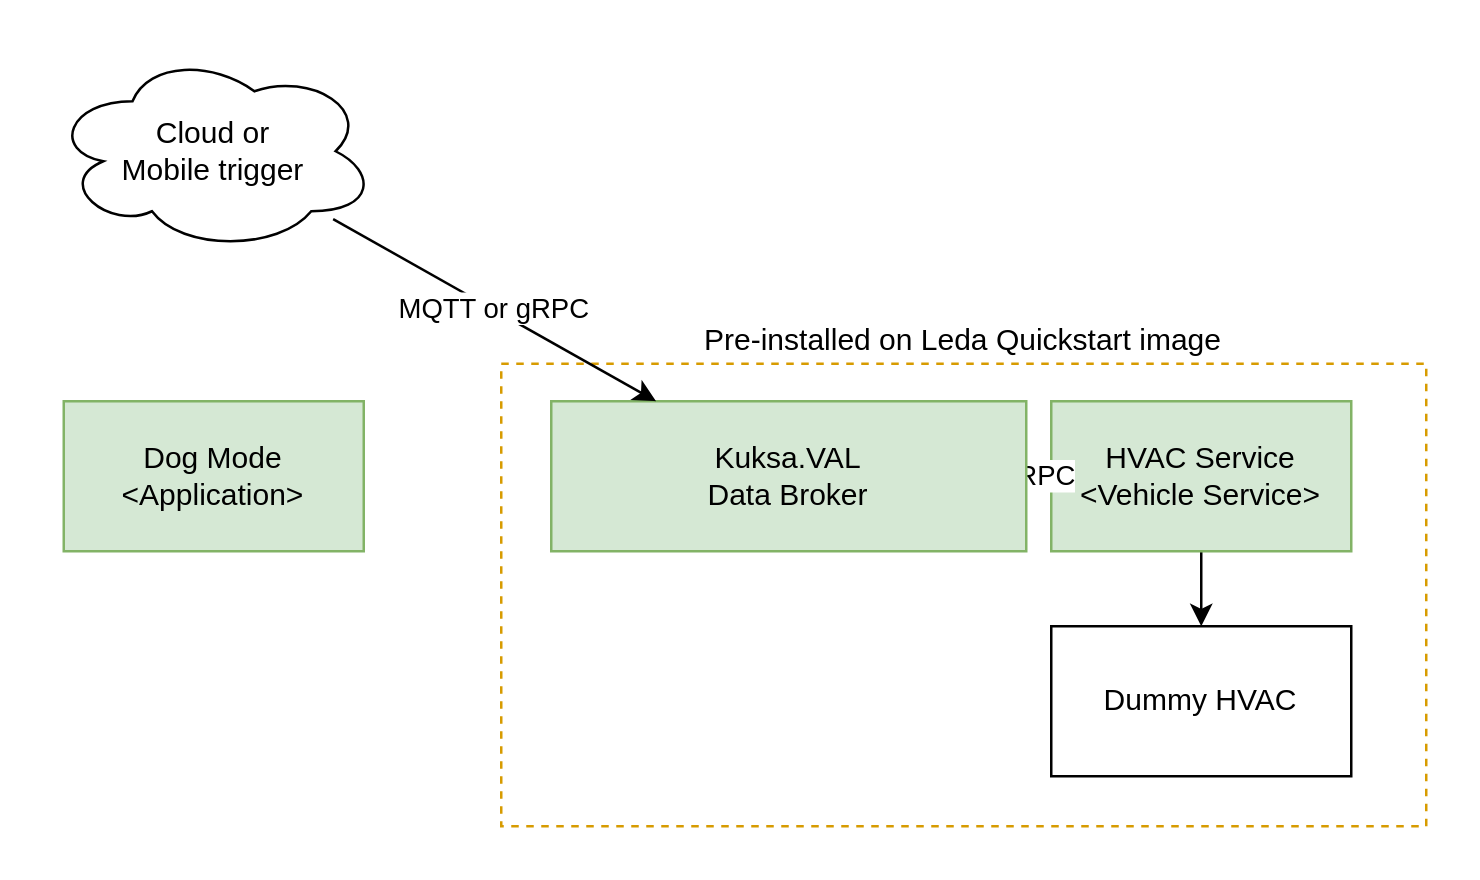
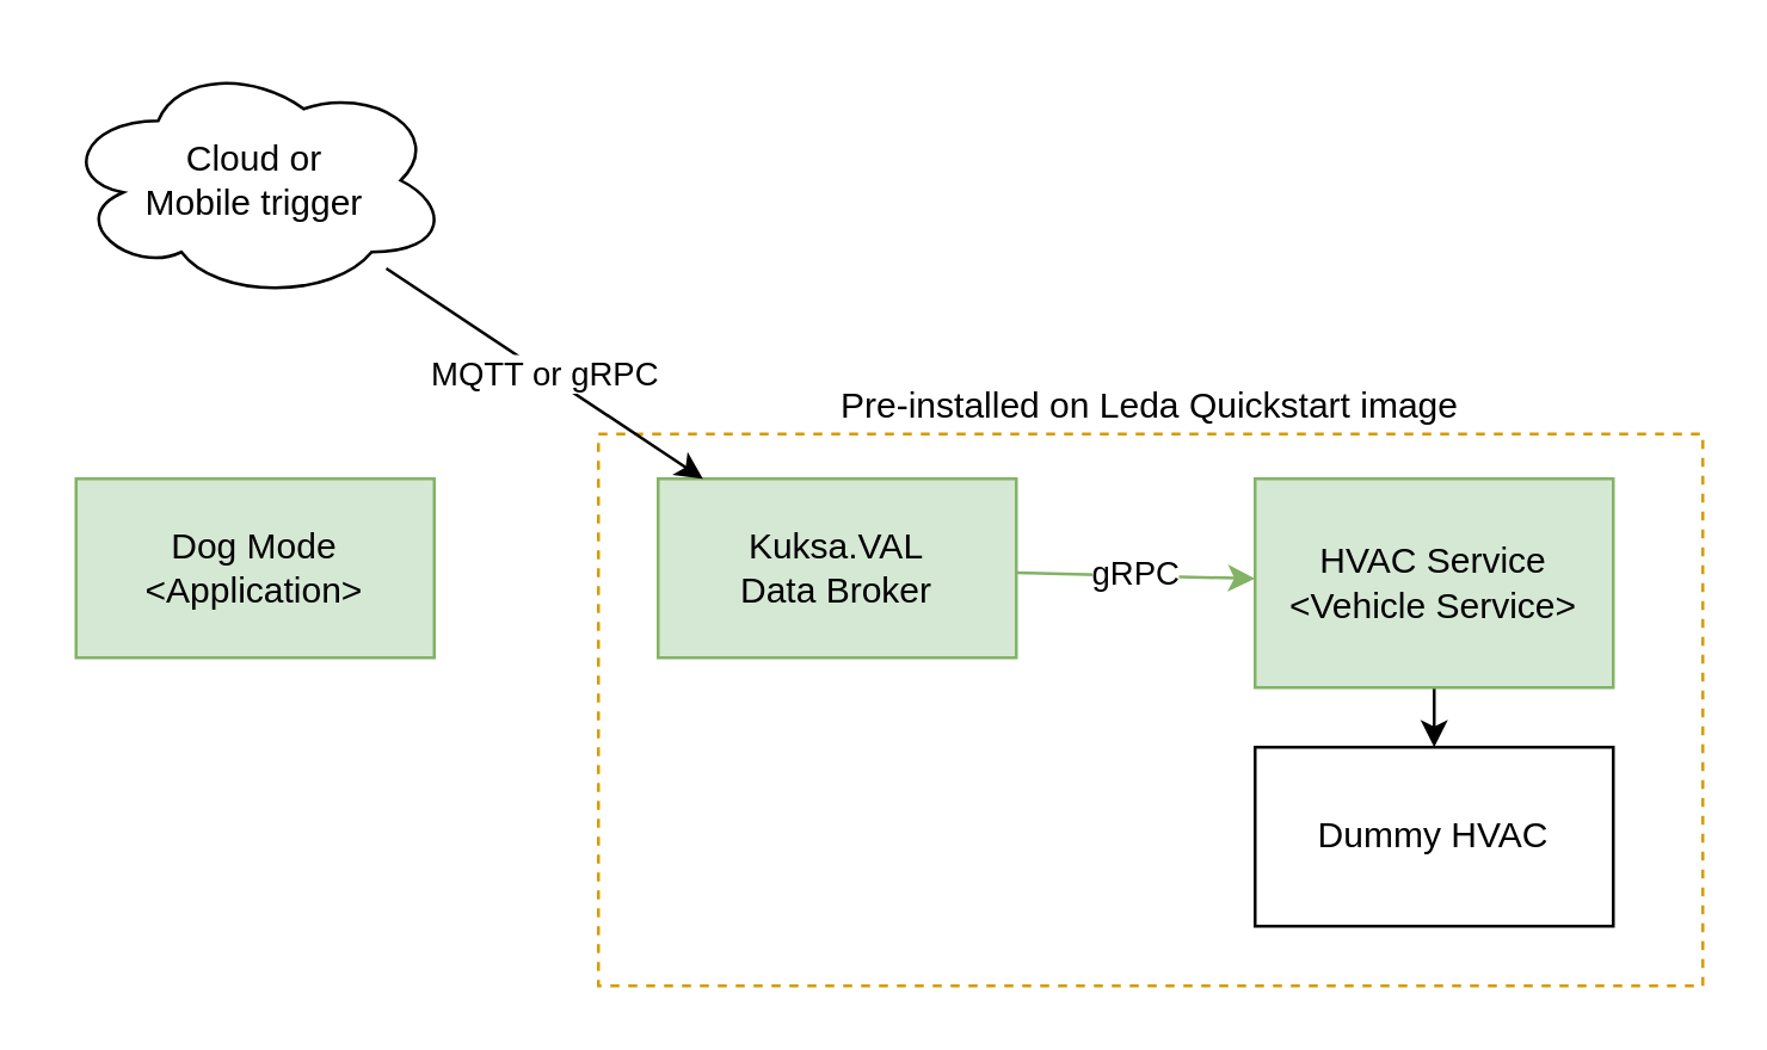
- <mxCell id="8" value="Kuksa.VAL&lt;br&gt;Data Broker" style="rounded=0;whiteSpace=wrap;html=1;fillColor=#d5e8d4;strokeColor=#82b366;" parent="1" vertex="1"><mxGeometry x="220" y="160" width="190" height="60" as="geometry" /></mxCell>
+ <mxCell id="8" value="Kuksa.VAL&lt;br&gt;Data Broker" style="rounded=0;whiteSpace=wrap;html=1;fillColor=#d5e8d4;strokeColor=#82b366;" parent="1" vertex="1"><mxGeometry x="220" y="160" width="120" height="60" as="geometry" /></mxCell>
- <mxCell id="5" value="HVAC Service&lt;br&gt;&amp;lt;Vehicle Service&amp;gt;" style="rounded=0;whiteSpace=wrap;html=1;fillColor=#d5e8d4;strokeColor=#82b366;" parent="1" vertex="1"><mxGeometry x="420" y="160" width="120" height="60" as="geometry" /></mxCell>
+ <mxCell id="5" value="HVAC Service&lt;br&gt;&amp;lt;Vehicle Service&amp;gt;" style="rounded=0;whiteSpace=wrap;html=1;fillColor=#d5e8d4;strokeColor=#82b366;" parent="1" vertex="1"><mxGeometry x="420" y="160" width="120" height="70" as="geometry" /></mxCell>
